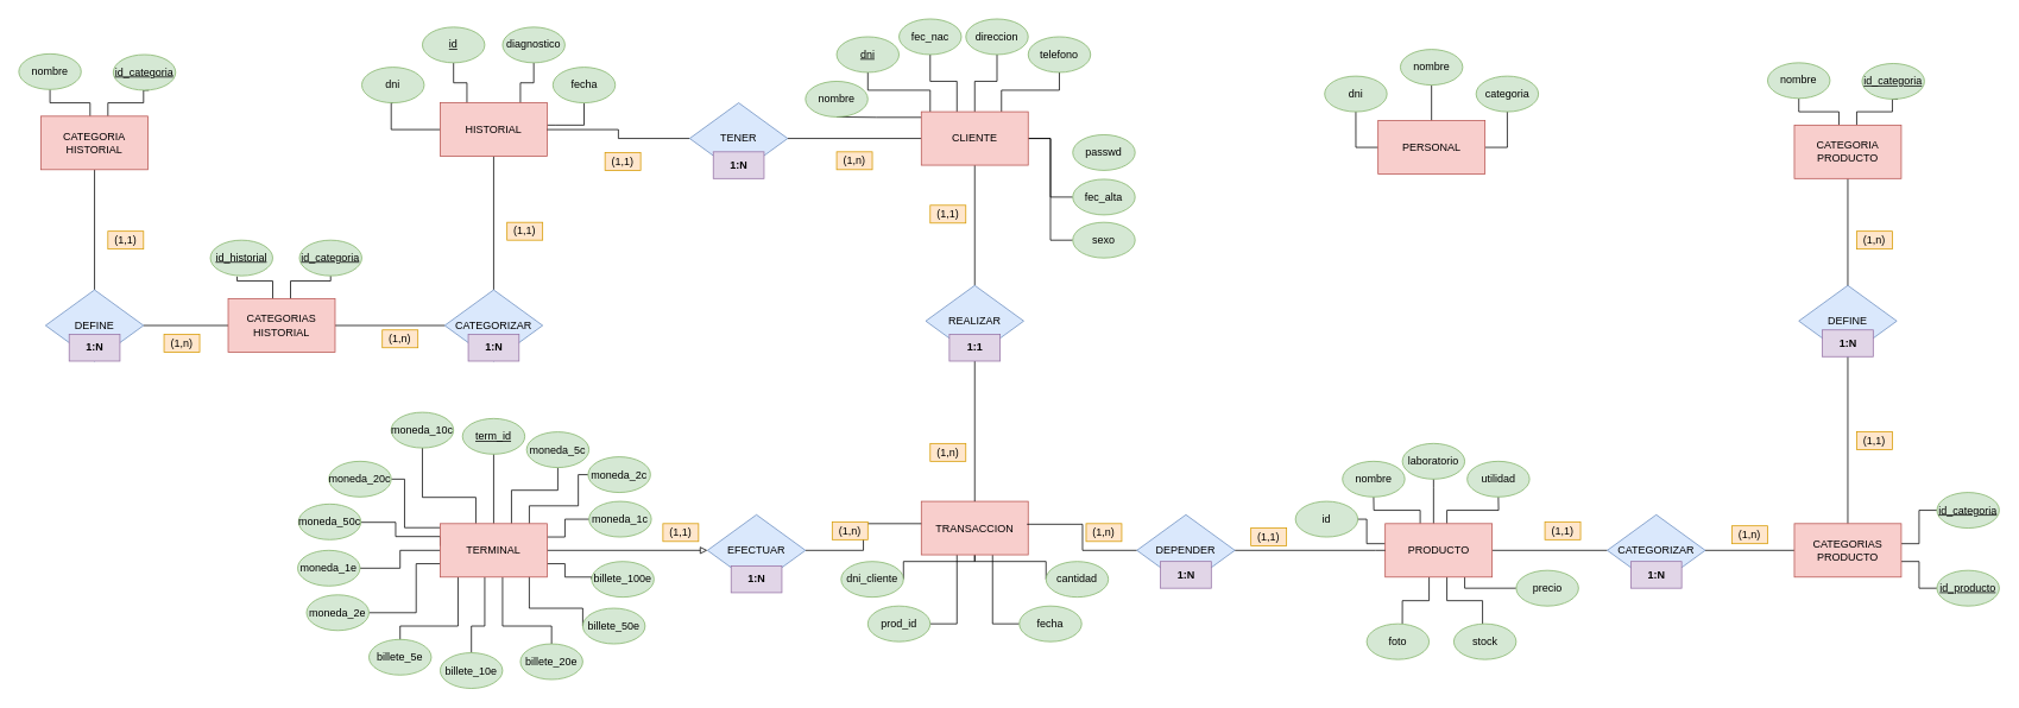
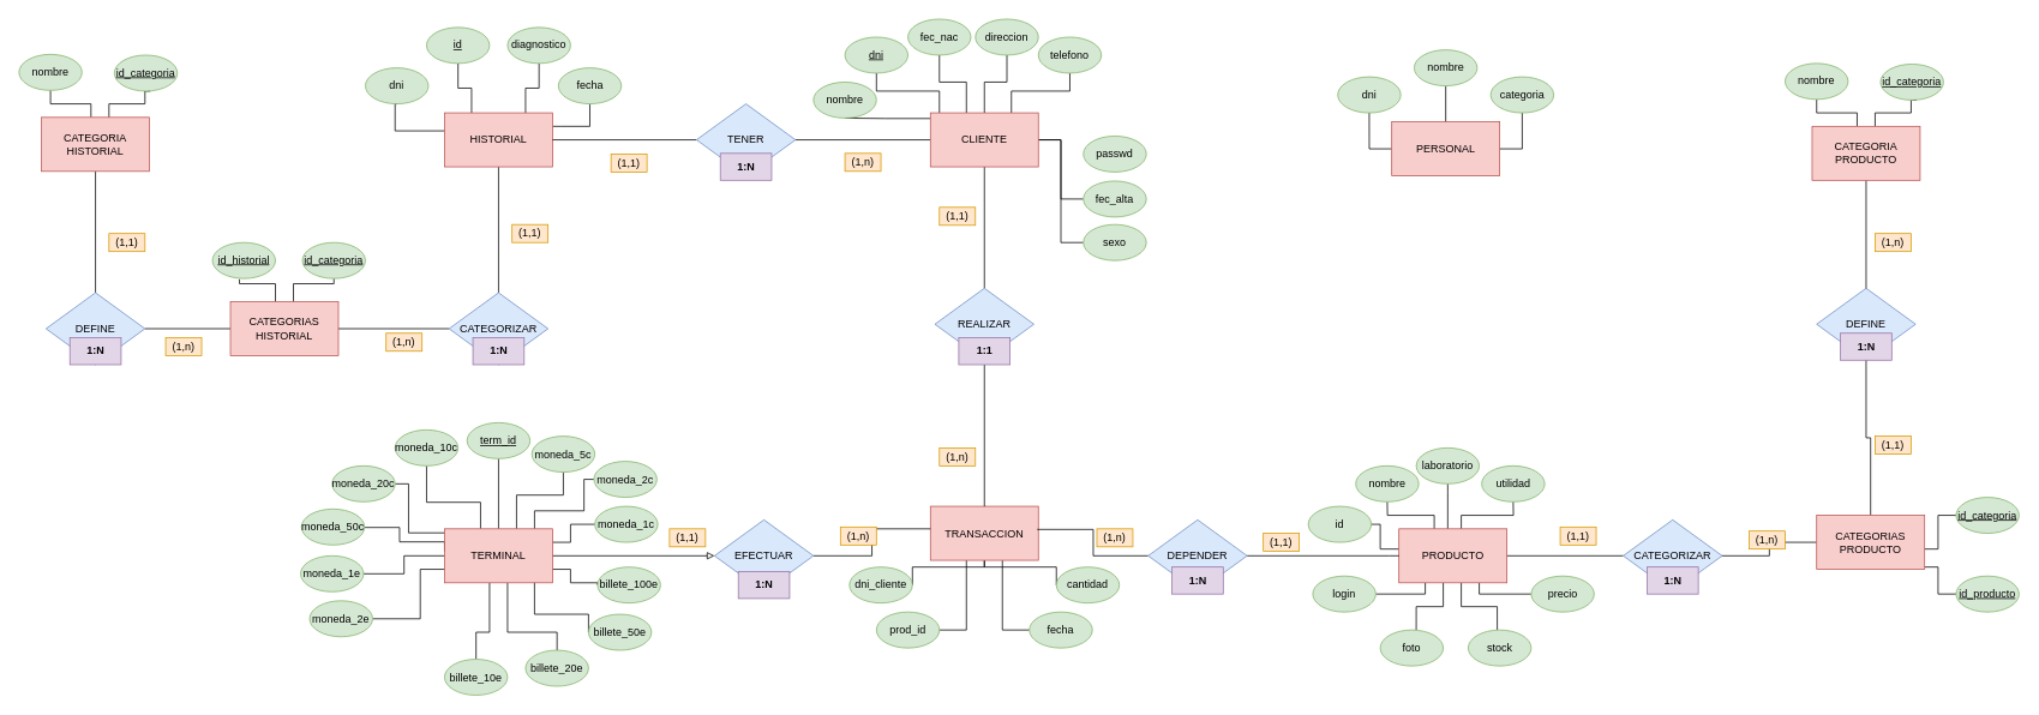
- <mxCell id="44" value="HISTORIAL" style="rounded=0;whiteSpace=wrap;html=1;strokeColor=#b85450;fillColor=#f8cecc;" parent="1" vertex="1"><mxGeometry x="493" y="115" width="120" height="60" as="geometry" /></mxCell>
+ <mxCell id="44" value="HISTORIAL" style="rounded=0;whiteSpace=wrap;html=1;strokeColor=#b85450;fillColor=#f8cecc;" parent="1" vertex="1"><mxGeometry x="493" y="125" width="120" height="60" as="geometry" /></mxCell>
- <mxCell id="92" value="moneda_10c" style="ellipse;whiteSpace=wrap;html=1;strokeColor=#82b366;fillColor=#d5e8d4;strokeWidth=1;" parent="1" vertex="1"><mxGeometry x="438" y="462.5" width="70" height="40" as="geometry" /></mxCell>
+ <mxCell id="92" value="moneda_10c" style="ellipse;whiteSpace=wrap;html=1;strokeColor=#82b366;fillColor=#d5e8d4;strokeWidth=1;" parent="1" vertex="1"><mxGeometry x="438" y="477.5" width="70" height="40" as="geometry" /></mxCell>
- <mxCell id="141" value="CATEGORIAS&lt;br&gt;PRODUCTO" style="rounded=0;whiteSpace=wrap;html=1;strokeColor=#b85450;fillColor=#f8cecc;" parent="1" vertex="1"><mxGeometry x="2013" y="587.5" width="120" height="60" as="geometry" /></mxCell>
+ <mxCell id="141" value="CATEGORIAS&lt;br&gt;PRODUCTO" style="rounded=0;whiteSpace=wrap;html=1;strokeColor=#b85450;fillColor=#f8cecc;" parent="1" vertex="1"><mxGeometry x="2018" y="572.5" width="120" height="60" as="geometry" /></mxCell>
+ <mxCell id="83" value="login" style="ellipse;whiteSpace=wrap;html=1;strokeColor=#82b366;fillColor=#d5e8d4;strokeWidth=1;" parent="1" vertex="1"><mxGeometry x="1458" y="640" width="70" height="40" as="geometry" /></mxCell>
+ <mxCell id="20" style="edgeStyle=orthogonalEdgeStyle;rounded=0;orthogonalLoop=1;jettySize=auto;html=1;entryX=1;entryY=0.5;entryDx=0;entryDy=0;endArrow=none;endFill=0;" parent="1" source="22" target="83" edge="1"><mxGeometry relative="1" as="geometry"><Array as="points"><mxPoint x="1583" y="660" /></Array></mxGeometry></mxCell>
- <mxCell id="32" style="edgeStyle=orthogonalEdgeStyle;rounded=0;orthogonalLoop=1;jettySize=auto;html=1;endArrow=none;endFill=0;entryX=0.5;entryY=0.125;entryDx=0;entryDy=0;entryPerimeter=0;" parent="1" source="38" target="89" edge="1"><mxGeometry relative="1" as="geometry"><Array as="points"><mxPoint x="513" y="702.5" /><mxPoint x="448" y="702.5" /></Array></mxGeometry></mxCell>
- <mxCell id="89" value="billete_5e" style="ellipse;whiteSpace=wrap;html=1;strokeColor=#82b366;fillColor=#d5e8d4;strokeWidth=1;" parent="1" vertex="1"><mxGeometry x="413" y="717.5" width="70" height="40" as="geometry" /></mxCell>
